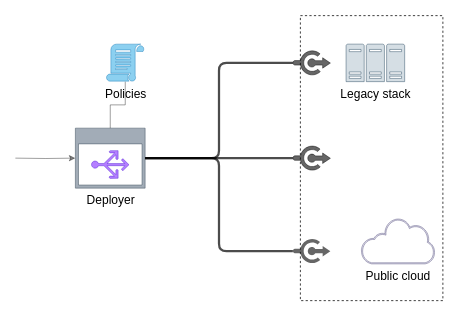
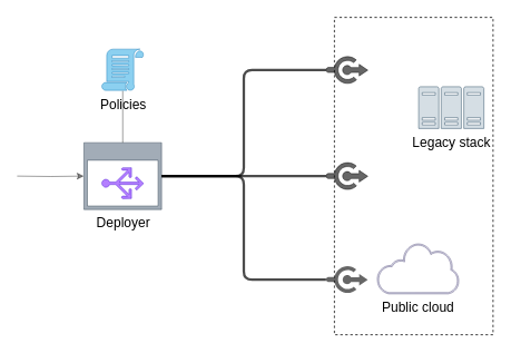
- <mxCell id="5" value="Policies" style="pointerEvents=1;shadow=0;dashed=0;html=1;labelPosition=center;verticalLabelPosition=bottom;verticalAlign=top;align=center;shape=mxgraph.mscae.intune.policy;labelBackgroundColor=none;fontSize=16;fillColor=#1ba1e2;strokeColor=#006EAF;fontColor=#000000;opacity=50;" vertex="1" parent="1"><mxGeometry x="141.51" y="58" width="50" height="50" as="geometry" /></mxCell>
+ <mxCell id="5" value="Policies" style="pointerEvents=1;shadow=0;dashed=0;html=1;labelPosition=center;verticalLabelPosition=bottom;verticalAlign=top;align=center;shape=mxgraph.mscae.intune.policy;labelBackgroundColor=none;fontSize=16;fillColor=#1ba1e2;strokeColor=#006EAF;fontColor=#000000;opacity=50;" vertex="1" parent="1"><mxGeometry x="121.51" y="58" width="50" height="50" as="geometry" /></mxCell>
- <mxCell id="7" value="Legacy stack" style="aspect=fixed;pointerEvents=1;shadow=0;dashed=0;html=1;labelPosition=center;verticalLabelPosition=bottom;verticalAlign=top;align=center;shape=mxgraph.mscae.enterprise.server_farm;labelBackgroundColor=none;fontSize=16;opacity=60;fillColor=#bac8d3;strokeColor=#23445d;" vertex="1" parent="1"><mxGeometry x="460.93" y="58" width="78.13" height="50" as="geometry" /></mxCell>
+ <mxCell id="7" value="Legacy stack" style="aspect=fixed;pointerEvents=1;shadow=0;dashed=0;html=1;labelPosition=center;verticalLabelPosition=bottom;verticalAlign=top;align=center;shape=mxgraph.mscae.enterprise.server_farm;labelBackgroundColor=none;fontSize=16;opacity=60;fillColor=#bac8d3;strokeColor=#23445d;" vertex="1" parent="1"><mxGeometry x="500.93" y="103" width="78.13" height="50" as="geometry" /></mxCell>
- <mxCell id="13" value="Public cloud" style="aspect=fixed;pointerEvents=1;shadow=0;dashed=0;html=1;labelPosition=center;verticalLabelPosition=bottom;verticalAlign=top;align=center;shape=mxgraph.mscae.enterprise.internet_hollow;labelBackgroundColor=none;fontSize=16;opacity=60;fillColor=#d0cee2;strokeColor=#56517e;" vertex="1" parent="1"><mxGeometry x="480.8" y="290" width="98.39" height="61" as="geometry" /></mxCell>
+ <mxCell id="13" value="Public cloud" style="aspect=fixed;pointerEvents=1;shadow=0;dashed=0;html=1;labelPosition=center;verticalLabelPosition=bottom;verticalAlign=top;align=center;shape=mxgraph.mscae.enterprise.internet_hollow;labelBackgroundColor=none;fontSize=16;opacity=60;fillColor=#d0cee2;strokeColor=#56517e;" vertex="1" parent="1"><mxGeometry x="450.8" y="290" width="98.39" height="61" as="geometry" /></mxCell>
